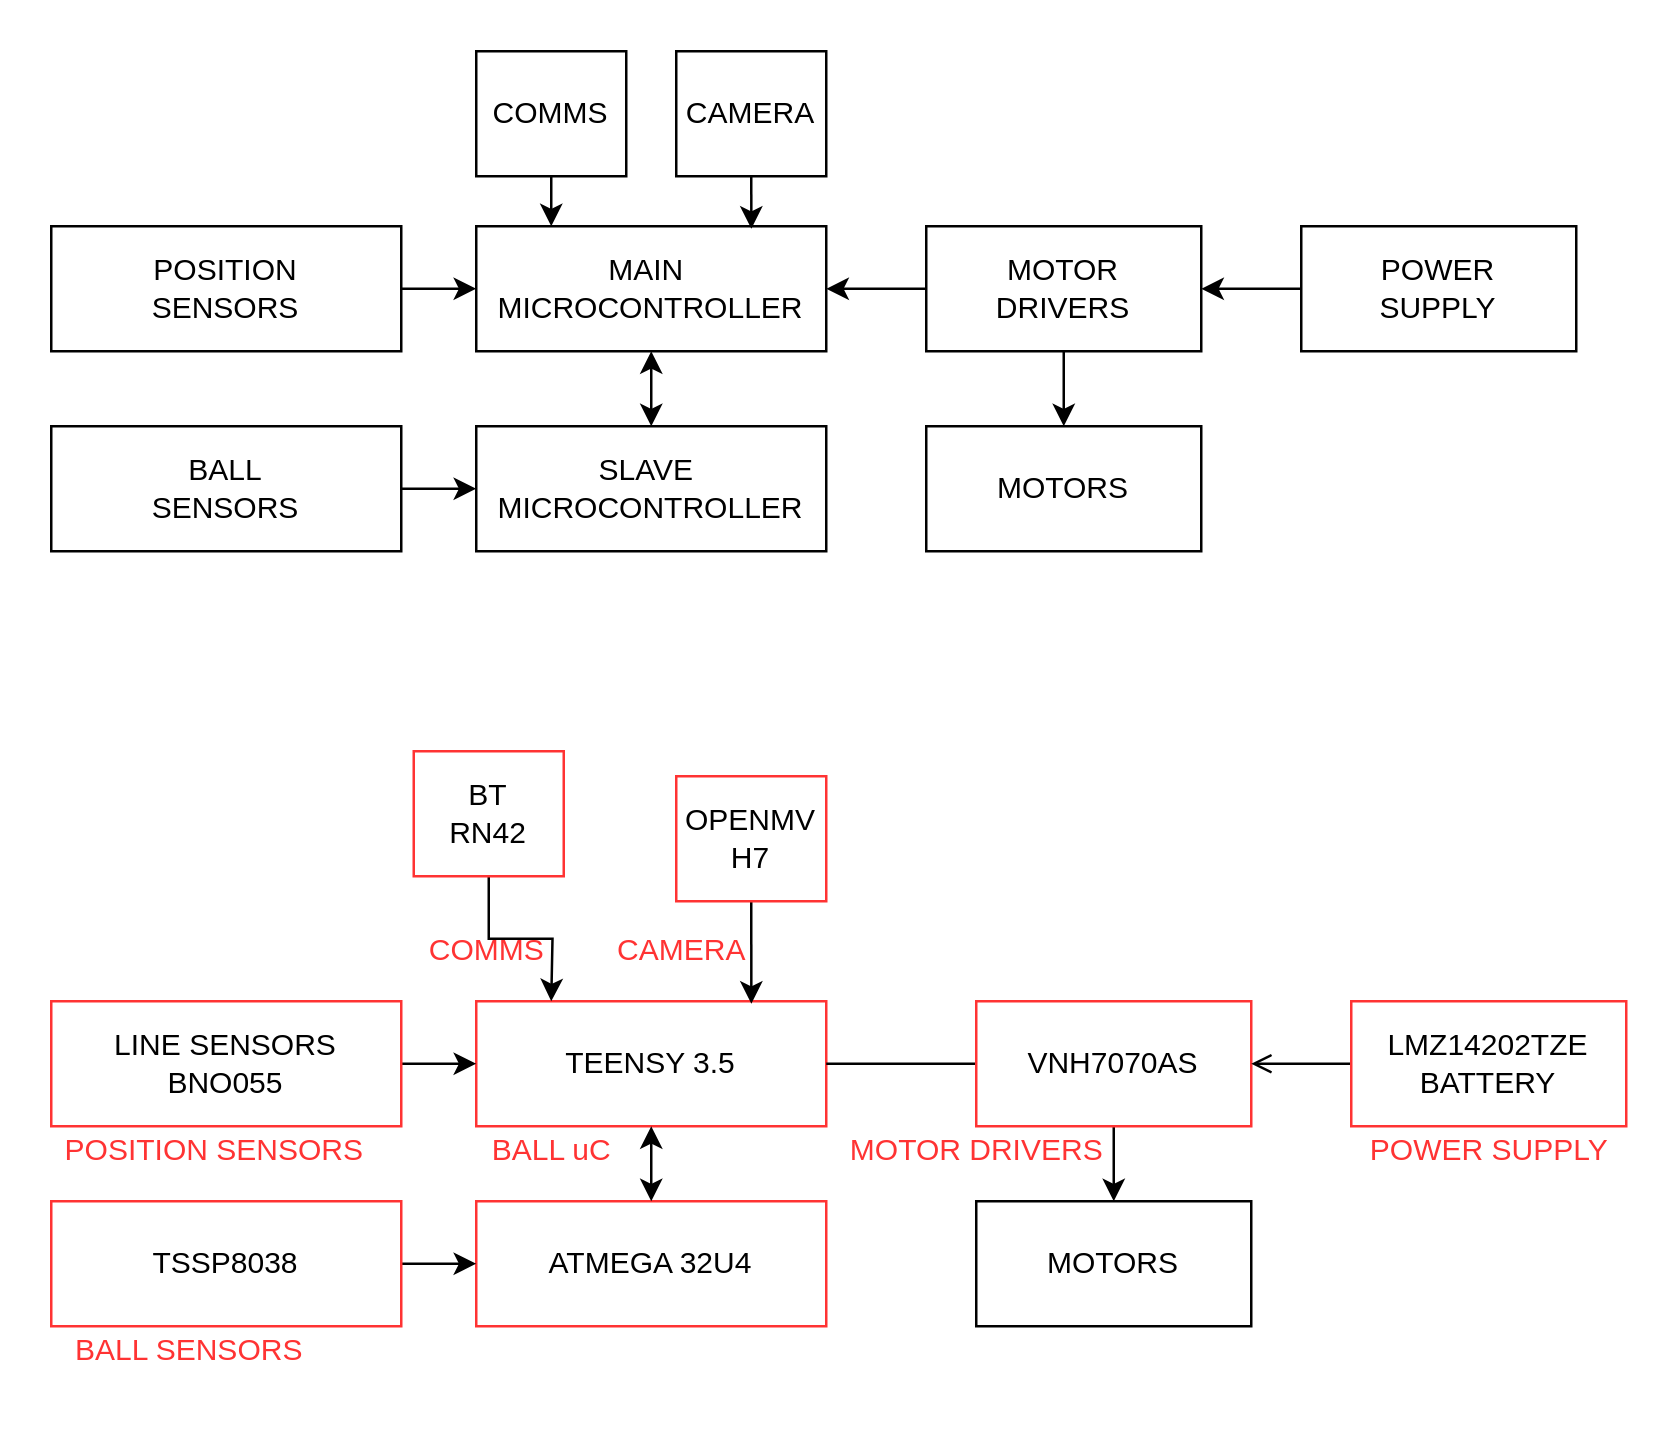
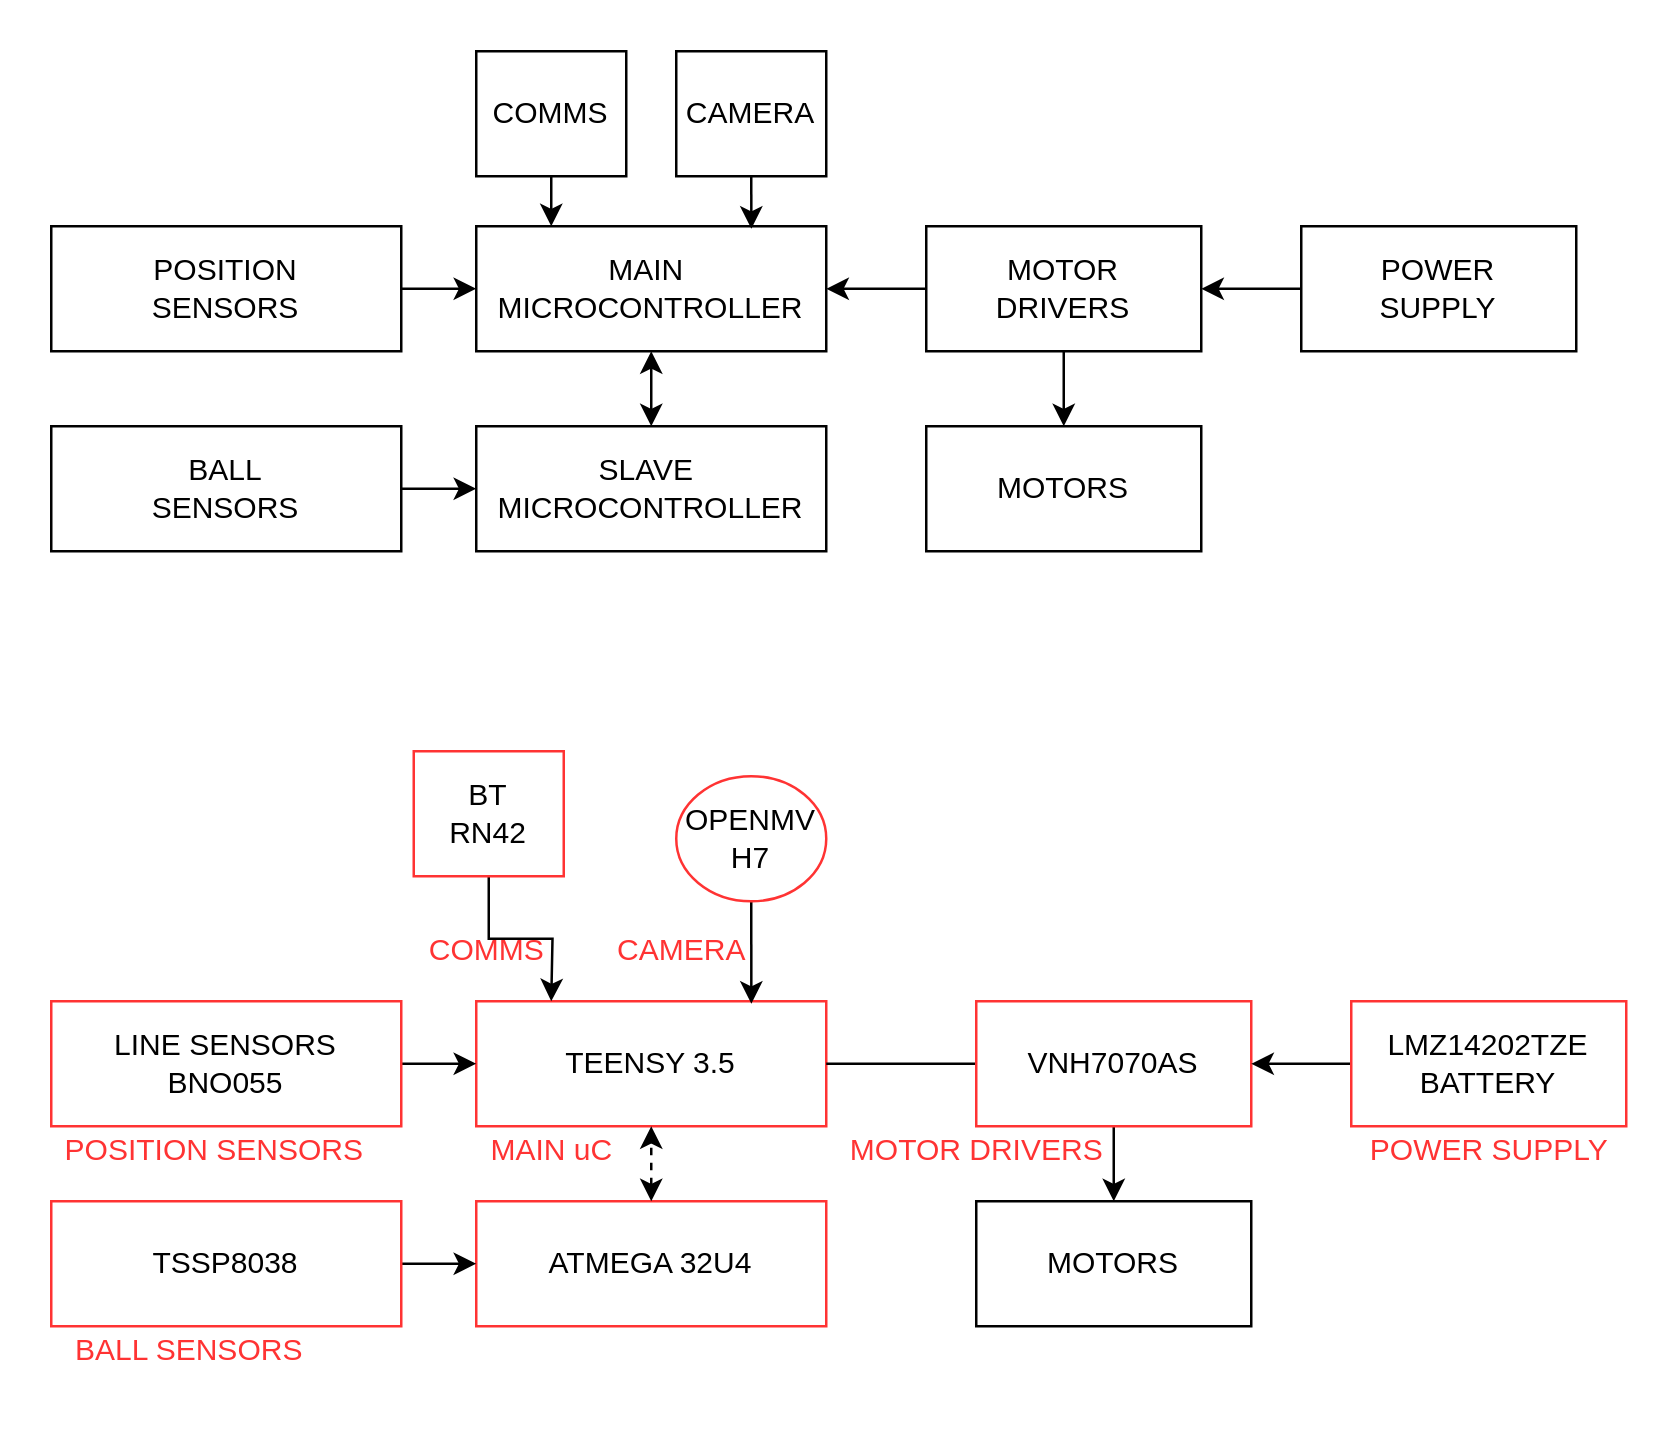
- <mxCell id="28" value="OPENMV&lt;br&gt;H7" style="rounded=0;whiteSpace=wrap;html=1;strokeColor=#FF3333;" vertex="1" parent="1"><mxGeometry x="270" y="310" width="60" height="50" as="geometry" /></mxCell>
+ <mxCell id="28" value="OPENMV&lt;br&gt;H7" style="ellipse;whiteSpace=wrap;html=1;strokeColor=#FF3333;" vertex="1" parent="1"><mxGeometry x="270" y="310" width="60" height="50" as="geometry" /></mxCell>
- <mxCell id="33" style="edgeStyle=orthogonalEdgeStyle;rounded=0;orthogonalLoop=1;jettySize=auto;html=1;exitX=0;exitY=0.5;exitDx=0;exitDy=0;entryX=1;entryY=0.5;entryDx=0;entryDy=0;endArrow=open;" edge="1" parent="1" source="34" target="31"><mxGeometry relative="1" as="geometry" /></mxCell>
+ <mxCell id="33" style="edgeStyle=orthogonalEdgeStyle;rounded=0;orthogonalLoop=1;jettySize=auto;html=1;exitX=0;exitY=0.5;exitDx=0;exitDy=0;entryX=1;entryY=0.5;entryDx=0;entryDy=0;" edge="1" parent="1" source="34" target="31"><mxGeometry relative="1" as="geometry" /></mxCell>
- <mxCell id="38" value="&lt;font color=&quot;#ff3333&quot;&gt;BALL uC&lt;/font&gt;" style="text;html=1;align=center;verticalAlign=middle;resizable=0;points=[];autosize=1;strokeColor=none;" vertex="1" parent="1"><mxGeometry x="190" y="450" width="60" height="20" as="geometry" /></mxCell>
+ <mxCell id="38" value="&lt;font color=&quot;#ff3333&quot;&gt;MAIN uC&lt;/font&gt;" style="text;html=1;align=center;verticalAlign=middle;resizable=0;points=[];autosize=1;strokeColor=none;" vertex="1" parent="1"><mxGeometry x="190" y="450" width="60" height="20" as="geometry" /></mxCell>
- <mxCell id="35" value="" style="endArrow=classic;startArrow=classic;html=1;exitX=0.5;exitY=0;exitDx=0;exitDy=0;entryX=0.5;entryY=1;entryDx=0;entryDy=0;" edge="1" parent="1" source="20" target="19"><mxGeometry width="50" height="50" relative="1" as="geometry"><mxPoint x="270" y="420" as="sourcePoint" /><mxPoint x="320" y="370" as="targetPoint" /></mxGeometry></mxCell>
+ <mxCell id="35" value="" style="endArrow=classic;startArrow=classic;html=1;exitX=0.5;exitY=0;exitDx=0;exitDy=0;entryX=0.5;entryY=1;entryDx=0;entryDy=0;dashed=1;" edge="1" parent="1" source="20" target="19"><mxGeometry width="50" height="50" relative="1" as="geometry"><mxPoint x="270" y="420" as="sourcePoint" /><mxPoint x="320" y="370" as="targetPoint" /></mxGeometry></mxCell>
